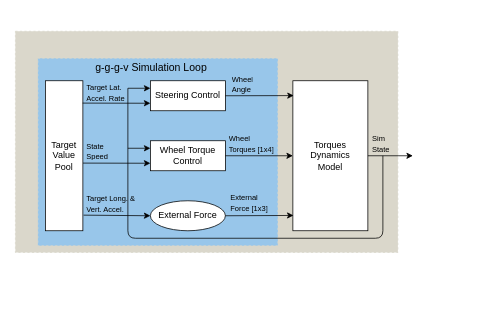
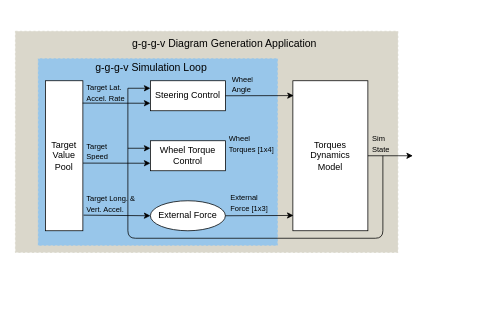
+ <mxCell id="28" value="&lt;font style=&quot;font-size: 14px;&quot;&gt;g-g-g-v Diagram Generation Application&lt;/font&gt;" style="text;strokeColor=none;fillColor=none;align=left;verticalAlign=middle;spacingLeft=4;spacingRight=4;overflow=hidden;points=[[0,0.5],[1,0.5]];portConstraint=eastwest;rotatable=0;whiteSpace=wrap;html=1;dashed=1;" vertex="1" parent="1"><mxGeometry x="170" y="41" width="271" height="32" as="geometry" /></mxCell>
- <mxCell id="25" value="&lt;span style=&quot;font-size: 10px;&quot;&gt;State &lt;br&gt;Speed&lt;/span&gt;" style="text;strokeColor=none;fillColor=none;align=left;verticalAlign=middle;spacingLeft=4;spacingRight=4;overflow=hidden;points=[[0,0.5],[1,0.5]];portConstraint=eastwest;rotatable=0;whiteSpace=wrap;html=1;dashed=1;" vertex="1" parent="1"><mxGeometry x="109" y="184" width="80" height="30" as="geometry" /></mxCell>
+ <mxCell id="25" value="&lt;span style=&quot;font-size: 10px;&quot;&gt;Target &lt;br&gt;Speed&lt;/span&gt;" style="text;strokeColor=none;fillColor=none;align=left;verticalAlign=middle;spacingLeft=4;spacingRight=4;overflow=hidden;points=[[0,0.5],[1,0.5]];portConstraint=eastwest;rotatable=0;whiteSpace=wrap;html=1;dashed=1;" vertex="1" parent="1"><mxGeometry x="109" y="184" width="80" height="30" as="geometry" /></mxCell>
- <mxCell id="18" value="" style="endArrow=classic;html=1;entryX=0;entryY=0.5;entryDx=0;entryDy=0;exitX=1;exitY=0.5;exitDx=0;exitDy=0;" edge="1" parent="1" source="8" target="5"><mxGeometry width="50" height="50" relative="1" as="geometry"><mxPoint x="60" y="217" as="sourcePoint" /><mxPoint x="110" y="167" as="targetPoint" /></mxGeometry></mxCell>
